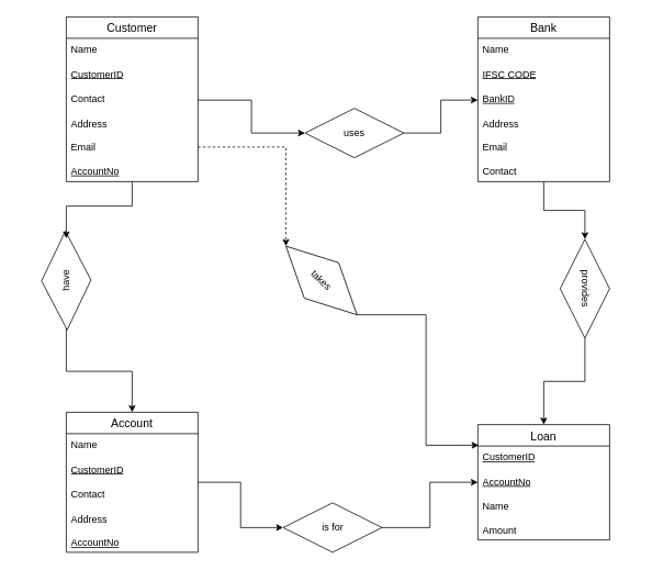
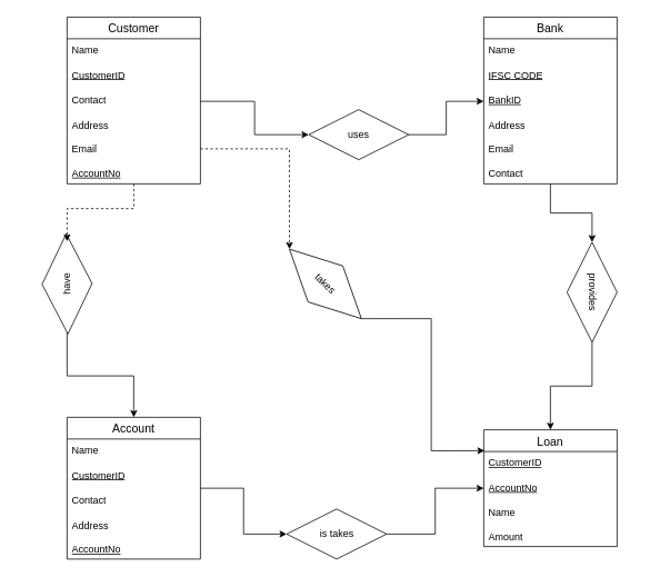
- <mxCell id="25" style="edgeStyle=orthogonalEdgeStyle;rounded=0;orthogonalLoop=1;jettySize=auto;html=1;entryX=0.925;entryY=0.515;entryDx=0;entryDy=0;entryPerimeter=0;" parent="1" source="9" target="24" edge="1"><mxGeometry relative="1" as="geometry" /></mxCell>
+ <mxCell id="25" style="edgeStyle=orthogonalEdgeStyle;rounded=0;orthogonalLoop=1;jettySize=auto;html=1;entryX=0.925;entryY=0.515;entryDx=0;entryDy=0;entryPerimeter=0;dashed=1;" parent="1" source="9" target="24" edge="1"><mxGeometry relative="1" as="geometry" /></mxCell>
- <mxCell id="31" value="is for" style="shape=rhombus;perimeter=rhombusPerimeter;whiteSpace=wrap;html=1;align=center;" parent="1" vertex="1"><mxGeometry x="343.5" y="610" width="120" height="60" as="geometry" /></mxCell>
+ <mxCell id="31" value="is takes" style="shape=rhombus;perimeter=rhombusPerimeter;whiteSpace=wrap;html=1;align=center;" parent="1" vertex="1"><mxGeometry x="343.5" y="610" width="120" height="60" as="geometry" /></mxCell>
